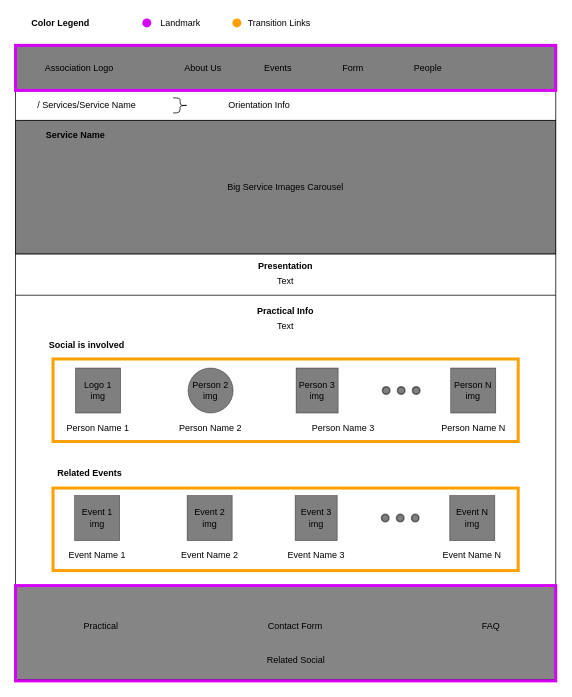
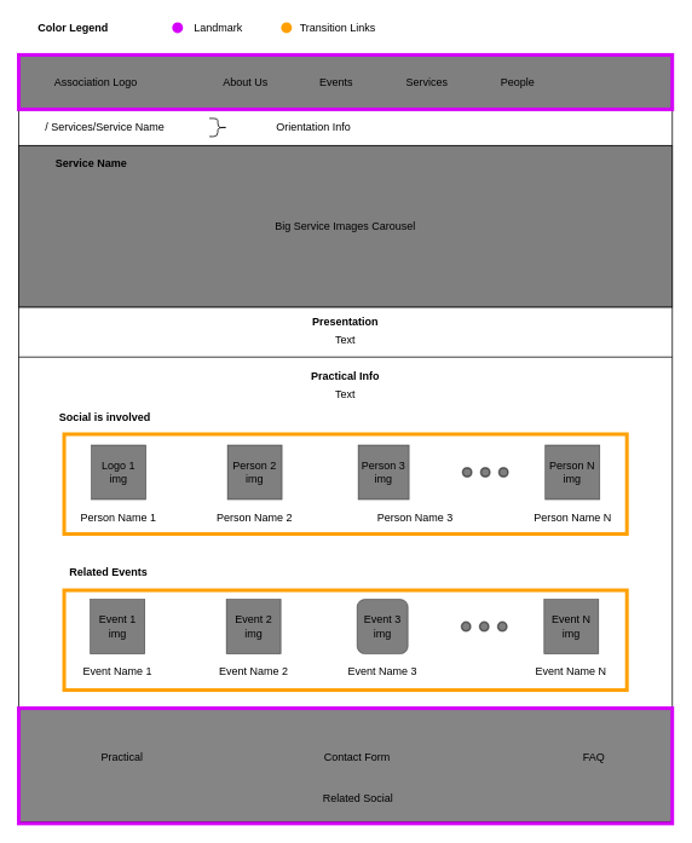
- <mxCell id="10" value="Form" style="text;html=1;strokeColor=none;fillColor=none;align=center;verticalAlign=middle;whiteSpace=wrap;rounded=0;" vertex="1" parent="1"><mxGeometry x="420" y="80" width="100" height="20" as="geometry" /></mxCell>
+ <mxCell id="10" value="Services" style="text;html=1;strokeColor=none;fillColor=none;align=center;verticalAlign=middle;whiteSpace=wrap;rounded=0;" vertex="1" parent="1"><mxGeometry x="420" y="80" width="100" height="20" as="geometry" /></mxCell>
- <mxCell id="34" value="Person 2 img" style="ellipse;whiteSpace=wrap;html=1;strokeColor=#000000;strokeWidth=1;fillColor=#000000;gradientColor=none;fontColor=#000000;opacity=50;" vertex="1" parent="1"><mxGeometry x="250" y="490" width="60" height="60" as="geometry" /></mxCell>
+ <mxCell id="34" value="Person 2 img" style="rounded=0;whiteSpace=wrap;html=1;strokeColor=#000000;strokeWidth=1;fillColor=#000000;gradientColor=none;fontColor=#000000;opacity=50;" vertex="1" parent="1"><mxGeometry x="250" y="490" width="60" height="60" as="geometry" /></mxCell>
- <mxCell id="48" value="Event 3 img" style="rounded=0;whiteSpace=wrap;html=1;strokeColor=#000000;strokeWidth=1;fillColor=#000000;gradientColor=none;fontColor=#000000;opacity=50;" vertex="1" parent="1"><mxGeometry x="392.75" y="660" width="56" height="60" as="geometry" /></mxCell>
+ <mxCell id="48" value="Event 3 img" style="whiteSpace=wrap;html=1;strokeColor=#000000;strokeWidth=1;fillColor=#000000;gradientColor=none;fontColor=#000000;opacity=50;rounded=1;" vertex="1" parent="1"><mxGeometry x="392.75" y="660" width="56" height="60" as="geometry" /></mxCell>
